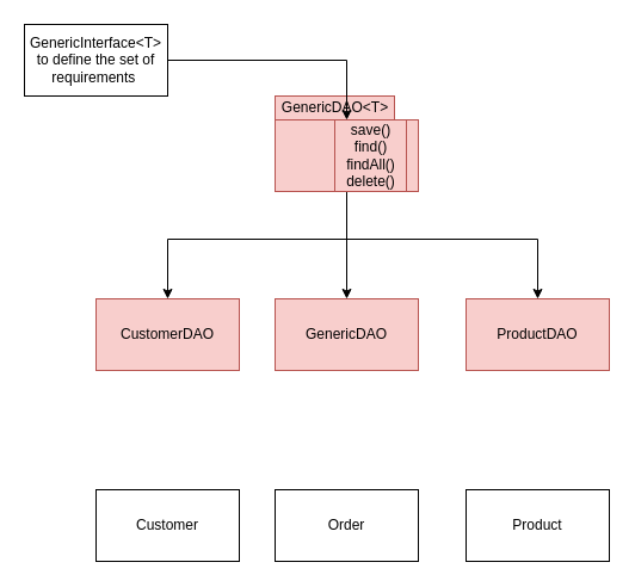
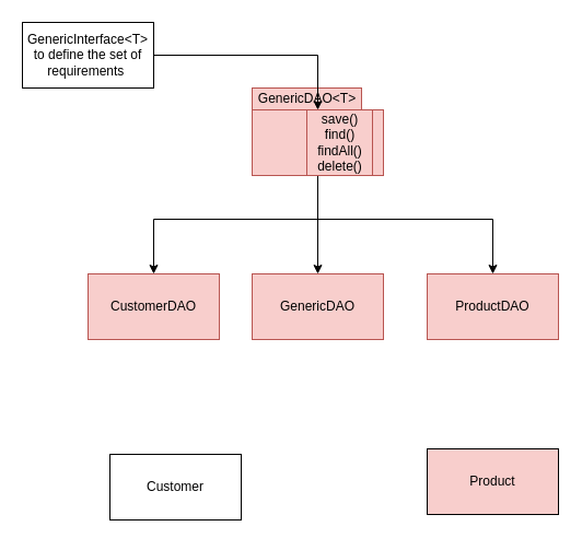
- <mxCell id="6" value="Customer" style="rounded=0;whiteSpace=wrap;html=1;" vertex="1" parent="1"><mxGeometry x="80" y="410" width="120" height="60" as="geometry" /></mxCell>
+ <mxCell id="6" value="Customer" style="rounded=0;whiteSpace=wrap;html=1;" vertex="1" parent="1"><mxGeometry x="100" y="415" width="120" height="60" as="geometry" /></mxCell>
- <mxCell id="7" value="Order" style="rounded=0;whiteSpace=wrap;html=1;" vertex="1" parent="1"><mxGeometry x="230" y="410" width="120" height="60" as="geometry" /></mxCell>
- <mxCell id="8" value="Product" style="rounded=0;whiteSpace=wrap;html=1;" vertex="1" parent="1"><mxGeometry x="390" y="410" width="120" height="60" as="geometry" /></mxCell>
+ <mxCell id="8" value="Product" style="rounded=0;whiteSpace=wrap;html=1;fillColor=#f8cecc;" vertex="1" parent="1"><mxGeometry x="390" y="410" width="120" height="60" as="geometry" /></mxCell>
